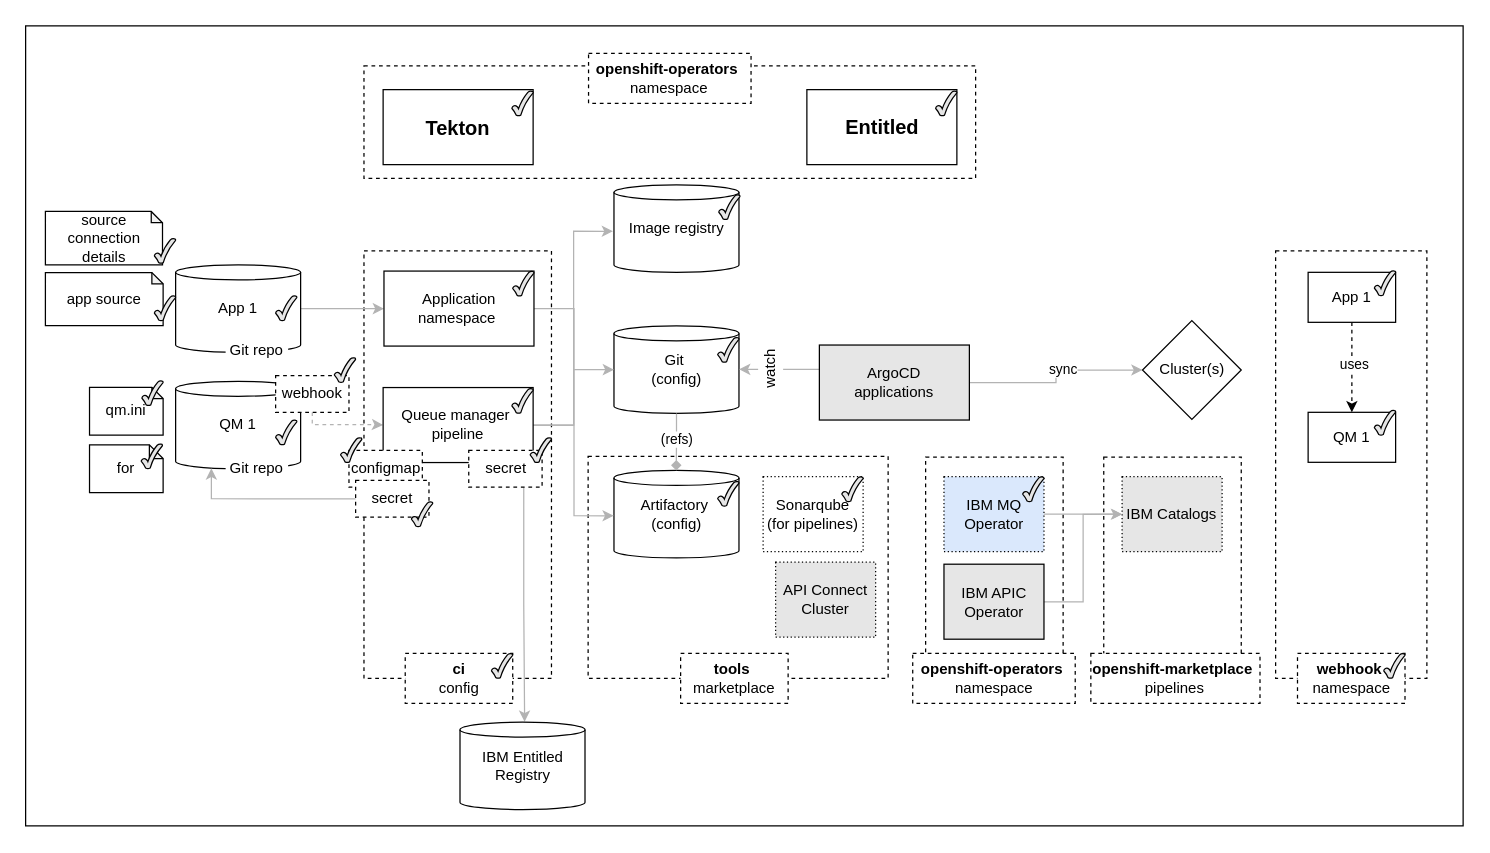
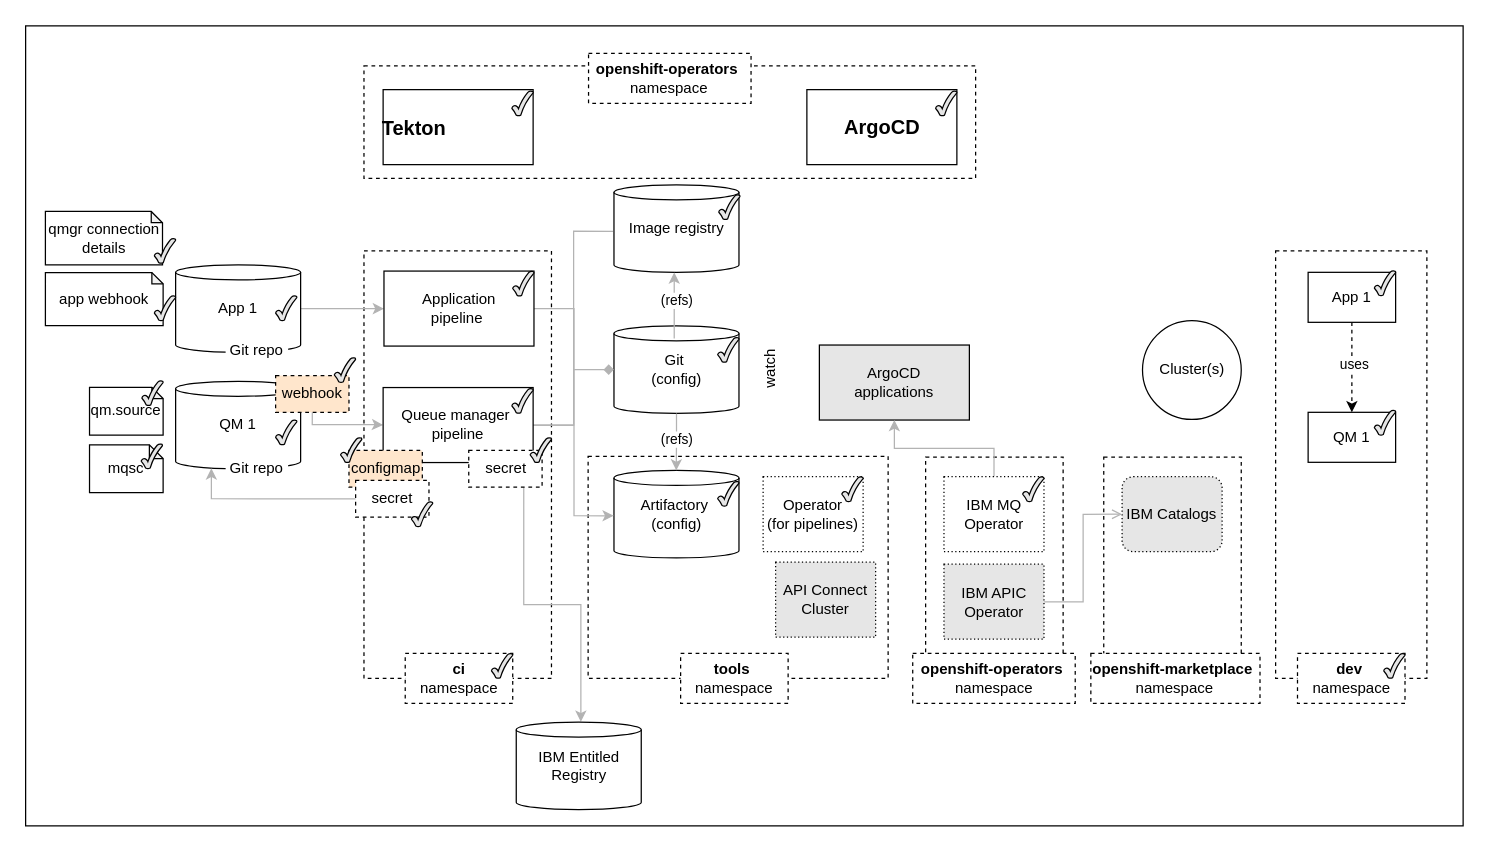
- <mxCell id="19" value="Entitled" style="text;html=1;strokeColor=none;align=center;verticalAlign=middle;whiteSpace=wrap;rounded=0;fontSize=16;fontColor=#000000;fontStyle=1;" parent="1" vertex="1"><mxGeometry x="660.75" y="91.01" width="88.5" height="20" as="geometry" /></mxCell>
+ <mxCell id="19" value="ArgoCD" style="text;html=1;strokeColor=none;align=center;verticalAlign=middle;whiteSpace=wrap;rounded=0;fontSize=16;fontColor=#000000;fontStyle=1;" parent="1" vertex="1"><mxGeometry x="660.75" y="91.01" width="88.5" height="20" as="geometry" /></mxCell>
- <mxCell id="18" value="Tekton" style="text;html=1;strokeColor=none;align=center;verticalAlign=middle;whiteSpace=wrap;rounded=0;fontSize=16;fontColor=#000000;fontStyle=1;" parent="1" vertex="1"><mxGeometry x="345.68" y="92" width="40" height="20" as="geometry" /></mxCell>
+ <mxCell id="18" value="Tekton" style="text;html=1;strokeColor=none;align=center;verticalAlign=middle;whiteSpace=wrap;rounded=0;fontSize=16;fontColor=#000000;fontStyle=1;" parent="1" vertex="1"><mxGeometry x="310.68" y="92" width="40" height="20" as="geometry" /></mxCell>
- <mxCell id="10" style="edgeStyle=orthogonalEdgeStyle;rounded=0;orthogonalLoop=1;jettySize=auto;html=1;entryX=-0.008;entryY=0.531;entryDx=0;entryDy=0;entryPerimeter=0;strokeColor=#B3B3B3;fontSize=12;fontColor=#000000;" parent="1" source="43" target="9" edge="1"><mxGeometry relative="1" as="geometry" /></mxCell>
+ <mxCell id="10" style="edgeStyle=orthogonalEdgeStyle;rounded=0;orthogonalLoop=1;jettySize=auto;html=1;entryX=-0.008;entryY=0.531;entryDx=0;entryDy=0;entryPerimeter=0;strokeColor=#B3B3B3;fontSize=12;fontColor=#000000;endArrow=none;" parent="1" source="43" target="9" edge="1"><mxGeometry relative="1" as="geometry" /></mxCell>
- <mxCell id="28" value="source connection details" style="shape=note;whiteSpace=wrap;html=1;backgroundOutline=1;darkOpacity=0.05;size=9;fillColor=#FFFFFF;" parent="1" vertex="1"><mxGeometry x="35.82" y="168.45" width="93.68" height="42.71" as="geometry" /></mxCell>
+ <mxCell id="28" value="qmgr connection details" style="shape=note;whiteSpace=wrap;html=1;backgroundOutline=1;darkOpacity=0.05;size=9;fillColor=#FFFFFF;" parent="1" vertex="1"><mxGeometry x="35.82" y="168.45" width="93.68" height="42.71" as="geometry" /></mxCell>
- <mxCell id="32" value="app source" style="shape=note;whiteSpace=wrap;html=1;backgroundOutline=1;darkOpacity=0.05;size=9;fillColor=#FFFFFF;" parent="1" vertex="1"><mxGeometry x="35.82" y="217.37" width="94.18" height="42.5" as="geometry" /></mxCell>
+ <mxCell id="32" value="app webhook" style="shape=note;whiteSpace=wrap;html=1;backgroundOutline=1;darkOpacity=0.05;size=9;fillColor=#FFFFFF;" parent="1" vertex="1"><mxGeometry x="35.82" y="217.37" width="94.18" height="42.5" as="geometry" /></mxCell>
+ <mxCell id="39" style="edgeStyle=orthogonalEdgeStyle;rounded=0;orthogonalLoop=1;jettySize=auto;html=1;startArrow=none;endArrow=classic;strokeColor=#B3B3B3;fontFamily=Helvetica;fontColor=#000000;fontSize=12;endFill=1;entryX=0.482;entryY=1.001;entryDx=0;entryDy=0;entryPerimeter=0;exitX=0.482;exitY=0.143;exitDx=0;exitDy=0;exitPerimeter=0;" parent="1" source="11" target="9" edge="1"><mxGeometry relative="1" as="geometry"><mxPoint x="550.48" y="385.66" as="targetPoint" /><mxPoint x="539" y="260" as="sourcePoint" /></mxGeometry></mxCell>
+ <mxCell id="40" value="&amp;nbsp;(refs)&amp;nbsp;" style="edgeLabel;html=1;align=center;verticalAlign=middle;resizable=0;points=[];fontFamily=Helvetica;fontColor=#000000;" parent="39" vertex="1" connectable="0"><mxGeometry x="0.659" relative="1" as="geometry"><mxPoint x="1.8" y="13.88" as="offset" /></mxGeometry></mxCell>
- <mxCell id="37" value="Application &lt;br&gt;namespace&amp;nbsp;" style="rounded=0;whiteSpace=wrap;html=1;strokeWidth=1;fontSize=12;fontColor=#000000;fillColor=none;" parent="1" vertex="1"><mxGeometry x="306.68" y="216.16" width="120" height="60" as="geometry" /></mxCell>
+ <mxCell id="37" value="Application &lt;br&gt;pipeline&amp;nbsp;" style="rounded=0;whiteSpace=wrap;html=1;strokeWidth=1;fontSize=12;fontColor=#000000;fillColor=none;" parent="1" vertex="1"><mxGeometry x="306.68" y="216.16" width="120" height="60" as="geometry" /></mxCell>
- <mxCell id="12" style="edgeStyle=orthogonalEdgeStyle;rounded=0;orthogonalLoop=1;jettySize=auto;html=1;strokeColor=#B3B3B3;fontSize=12;fontColor=#000000;" parent="1" source="43" target="11" edge="1"><mxGeometry relative="1" as="geometry" /></mxCell>
+ <mxCell id="12" style="edgeStyle=orthogonalEdgeStyle;rounded=0;orthogonalLoop=1;jettySize=auto;html=1;strokeColor=#B3B3B3;fontSize=12;fontColor=#000000;endArrow=diamond;" parent="1" source="43" target="11" edge="1"><mxGeometry relative="1" as="geometry" /></mxCell>
- <mxCell id="13" style="edgeStyle=orthogonalEdgeStyle;rounded=0;orthogonalLoop=1;jettySize=auto;html=1;strokeColor=#B3B3B3;fontSize=12;fontColor=#000000;entryX=1.001;entryY=0.497;entryDx=0;entryDy=0;entryPerimeter=0;" parent="1" source="16" target="11" edge="1"><mxGeometry relative="1" as="geometry"><mxPoint x="580" y="295" as="targetPoint" /><Array as="points"><mxPoint x="598" y="295" /></Array></mxGeometry></mxCell>
- <mxCell id="14" style="edgeStyle=orthogonalEdgeStyle;rounded=0;orthogonalLoop=1;jettySize=auto;html=1;strokeColor=#B3B3B3;" parent="1" source="16" target="17" edge="1"><mxGeometry relative="1" as="geometry" /></mxCell>
- <mxCell id="15" value="sync" style="edgeLabel;html=1;align=center;verticalAlign=middle;resizable=0;points=[];" parent="14" vertex="1" connectable="0"><mxGeometry x="0.232" y="-1" relative="1" as="geometry"><mxPoint x="-6.39" y="-2" as="offset" /></mxGeometry></mxCell>
- <mxCell id="17" value="Cluster(s)" style="rhombus;whiteSpace=wrap;html=1;aspect=fixed;strokeWidth=1;fillColor=#ffffff;fontSize=12;fontColor=#000000;" parent="1" vertex="1"><mxGeometry x="913.5" y="255.83" width="79" height="79" as="geometry" /></mxCell>
+ <mxCell id="17" value="Cluster(s)" style="ellipse;whiteSpace=wrap;html=1;aspect=fixed;strokeWidth=1;fillColor=#ffffff;fontSize=12;fontColor=#000000;" parent="1" vertex="1"><mxGeometry x="913.5" y="255.83" width="79" height="79" as="geometry" /></mxCell>
- <mxCell id="52" value="webhook" style="rounded=0;whiteSpace=wrap;html=1;dashed=1;fillColor=#FFFFFF;" parent="1" vertex="1"><mxGeometry x="220" y="299.81" width="58.68" height="29.34" as="geometry" /></mxCell>
+ <mxCell id="52" value="webhook" style="rounded=0;whiteSpace=wrap;html=1;dashed=1;fillColor=#ffe6cc;" parent="1" vertex="1"><mxGeometry x="220" y="299.81" width="58.68" height="29.34" as="geometry" /></mxCell>
- <mxCell id="31" value="qm.ini" style="shape=note;whiteSpace=wrap;html=1;backgroundOutline=1;darkOpacity=0.05;size=9;fillColor=#FFFFFF;" parent="1" vertex="1"><mxGeometry x="71.122" y="309.19" width="58.878" height="38.273" as="geometry" /></mxCell>
+ <mxCell id="31" value="qm.source" style="shape=note;whiteSpace=wrap;html=1;backgroundOutline=1;darkOpacity=0.05;size=9;fillColor=#FFFFFF;" parent="1" vertex="1"><mxGeometry x="71.122" y="309.19" width="58.878" height="38.273" as="geometry" /></mxCell>
- <mxCell id="24" style="edgeStyle=orthogonalEdgeStyle;rounded=0;orthogonalLoop=1;jettySize=auto;html=1;entryX=0;entryY=0.5;entryDx=0;entryDy=0;fillColor=#f5f5f5;strokeColor=#B3B3B3;exitX=0.5;exitY=1;exitDx=0;exitDy=0;dashed=1;" parent="1" source="52" target="43" edge="1"><mxGeometry relative="1" as="geometry"><Array as="points"><mxPoint x="249" y="339" /><mxPoint x="299" y="339" /></Array></mxGeometry></mxCell>
+ <mxCell id="24" style="edgeStyle=orthogonalEdgeStyle;rounded=0;orthogonalLoop=1;jettySize=auto;html=1;entryX=0;entryY=0.5;entryDx=0;entryDy=0;fillColor=#f5f5f5;strokeColor=#B3B3B3;exitX=0.5;exitY=1;exitDx=0;exitDy=0;" parent="1" source="52" target="43" edge="1"><mxGeometry relative="1" as="geometry"><Array as="points"><mxPoint x="249" y="339" /><mxPoint x="299" y="339" /></Array></mxGeometry></mxCell>
- <mxCell id="22" style="edgeStyle=orthogonalEdgeStyle;rounded=0;orthogonalLoop=1;jettySize=auto;html=1;startArrow=none;endArrow=diamond;strokeColor=#B3B3B3;fontFamily=Helvetica;fontColor=#000000;fontSize=12;endFill=1;entryX=0.498;entryY=0;entryDx=0;entryDy=0;entryPerimeter=0;" parent="1" source="11" target="20" edge="1"><mxGeometry relative="1" as="geometry"><mxPoint x="540.68" y="365.66" as="targetPoint" /></mxGeometry></mxCell>
+ <mxCell id="22" style="edgeStyle=orthogonalEdgeStyle;rounded=0;orthogonalLoop=1;jettySize=auto;html=1;startArrow=none;endArrow=classic;strokeColor=#B3B3B3;fontFamily=Helvetica;fontColor=#000000;fontSize=12;endFill=1;entryX=0.498;entryY=0;entryDx=0;entryDy=0;entryPerimeter=0;" parent="1" source="11" target="20" edge="1"><mxGeometry relative="1" as="geometry"><mxPoint x="540.68" y="365.66" as="targetPoint" /></mxGeometry></mxCell>
- <mxCell id="30" value="for" style="shape=note;whiteSpace=wrap;html=1;backgroundOutline=1;darkOpacity=0.05;size=11;fillColor=#FFFFFF;" parent="1" vertex="1"><mxGeometry x="71.12" y="355.19" width="58.878" height="38.273" as="geometry" /></mxCell>
+ <mxCell id="30" value="mqsc" style="shape=note;whiteSpace=wrap;html=1;backgroundOutline=1;darkOpacity=0.05;size=11;fillColor=#FFFFFF;" parent="1" vertex="1"><mxGeometry x="71.12" y="355.19" width="58.878" height="38.273" as="geometry" /></mxCell>
- <mxCell id="53" value="configmap" style="rounded=0;whiteSpace=wrap;html=1;dashed=1;fillColor=#FFFFFF;" parent="1" vertex="1"><mxGeometry x="278.68" y="359.66" width="58.68" height="29.34" as="geometry" /></mxCell>
+ <mxCell id="53" value="configmap" style="rounded=0;whiteSpace=wrap;html=1;dashed=1;fillColor=#ffe6cc;" parent="1" vertex="1"><mxGeometry x="278.68" y="359.66" width="58.68" height="29.34" as="geometry" /></mxCell>
- <mxCell id="42" value="Sonarqube&lt;br&gt;(for pipelines)" style="rounded=0;whiteSpace=wrap;html=1;strokeWidth=1;fontSize=12;fontColor=#000000;dashed=1;dashPattern=1 2;fillColor=none;" parent="1" vertex="1"><mxGeometry x="610" y="380.66" width="80" height="60" as="geometry" /></mxCell>
+ <mxCell id="42" value="Operator&lt;br&gt;(for pipelines)" style="rounded=0;whiteSpace=wrap;html=1;strokeWidth=1;fontSize=12;fontColor=#000000;dashed=1;dashPattern=1 2;fillColor=none;" parent="1" vertex="1"><mxGeometry x="610" y="380.66" width="80" height="60" as="geometry" /></mxCell>
- <mxCell id="58" value="IBM MQ&lt;br&gt;Operator" style="rounded=0;whiteSpace=wrap;html=1;strokeWidth=1;fontSize=12;fontColor=#000000;dashed=1;dashPattern=1 2;fillColor=#dae8fc;" parent="1" vertex="1"><mxGeometry x="754.68" y="380.66" width="80" height="60" as="geometry" /></mxCell>
+ <mxCell id="58" value="IBM MQ&lt;br&gt;Operator" style="rounded=0;whiteSpace=wrap;html=1;strokeWidth=1;fontSize=12;fontColor=#000000;dashed=1;dashPattern=1 2;fillColor=#FFFFFF;" parent="1" vertex="1"><mxGeometry x="754.68" y="380.66" width="80" height="60" as="geometry" /></mxCell>
- <mxCell id="57" style="edgeStyle=orthogonalEdgeStyle;rounded=0;orthogonalLoop=1;jettySize=auto;html=1;entryX=0;entryY=0.5;entryDx=0;entryDy=0;strokeColor=#B3B3B3;" parent="1" source="58" target="66" edge="1"><mxGeometry relative="1" as="geometry" /></mxCell>
+ <mxCell id="57" style="edgeStyle=orthogonalEdgeStyle;rounded=0;orthogonalLoop=1;jettySize=auto;html=1;strokeColor=#B3B3B3;" parent="1" source="58" target="16" edge="1"><mxGeometry relative="1" as="geometry" /></mxCell>
- <mxCell id="66" value="IBM Catalogs" style="rounded=0;whiteSpace=wrap;html=1;strokeWidth=1;fontSize=12;fontColor=#000000;dashed=1;dashPattern=1 2;fillColor=#E6E6E6;" parent="1" vertex="1"><mxGeometry x="897.18" y="380.66" width="80" height="60" as="geometry" /></mxCell>
+ <mxCell id="66" value="IBM Catalogs" style="whiteSpace=wrap;html=1;strokeWidth=1;fontSize=12;fontColor=#000000;dashed=1;dashPattern=1 2;fillColor=#E6E6E6;rounded=1;" parent="1" vertex="1"><mxGeometry x="897.18" y="380.66" width="80" height="60" as="geometry" /></mxCell>
- <mxCell id="76" value="IBM APIC&lt;br&gt;Operator" style="rounded=0;whiteSpace=wrap;html=1;strokeWidth=1;fontSize=12;fontColor=#000000;dashed=0;dashPattern=1 2;fillColor=#E6E6E6;" vertex="1" parent="1"><mxGeometry x="754.68" y="450.66" width="80" height="60" as="geometry" /></mxCell>
+ <mxCell id="76" value="IBM APIC&lt;br&gt;Operator" style="rounded=0;whiteSpace=wrap;html=1;strokeWidth=1;fontSize=12;fontColor=#000000;dashed=1;dashPattern=1 2;fillColor=#E6E6E6;" vertex="1" parent="1"><mxGeometry x="754.68" y="450.66" width="80" height="60" as="geometry" /></mxCell>
- <mxCell id="84" value="&lt;b&gt;ci&lt;/b&gt; &lt;br&gt;config" style="text;html=1;align=center;verticalAlign=middle;whiteSpace=wrap;rounded=0;dashed=1;labelBackgroundColor=none;strokeColor=#000000;fillColor=#ffffff;" parent="83" vertex="1"><mxGeometry y="2.274e-13" width="86" height="40" as="geometry" /></mxCell>
+ <mxCell id="84" value="&lt;b&gt;ci&lt;/b&gt; &lt;br&gt;namespace" style="text;html=1;align=center;verticalAlign=middle;whiteSpace=wrap;rounded=0;dashed=1;labelBackgroundColor=none;strokeColor=#000000;fillColor=#ffffff;" parent="83" vertex="1"><mxGeometry y="2.274e-13" width="86" height="40" as="geometry" /></mxCell>
- <mxCell id="41" value="&lt;b&gt;tools&lt;/b&gt;&amp;nbsp;&lt;br&gt;marketplace" style="text;html=1;align=center;verticalAlign=middle;whiteSpace=wrap;rounded=0;dashed=1;labelBackgroundColor=none;strokeColor=#000000;fillColor=#ffffff;" parent="1" vertex="1"><mxGeometry x="544" y="522" width="86" height="40" as="geometry" /></mxCell>
+ <mxCell id="41" value="&lt;b&gt;tools&lt;/b&gt;&amp;nbsp;&lt;br&gt;namespace" style="text;html=1;align=center;verticalAlign=middle;whiteSpace=wrap;rounded=0;dashed=1;labelBackgroundColor=none;strokeColor=#000000;fillColor=#ffffff;" parent="1" vertex="1"><mxGeometry x="544" y="522" width="86" height="40" as="geometry" /></mxCell>
- <mxCell id="65" value="&lt;b&gt;openshift-marketplace&lt;/b&gt;&amp;nbsp;&lt;br&gt;pipelines" style="text;html=1;align=center;verticalAlign=middle;whiteSpace=wrap;rounded=0;dashed=1;labelBackgroundColor=none;strokeColor=#000000;fillColor=#ffffff;" parent="1" vertex="1"><mxGeometry x="872.18" y="522" width="135.32" height="40" as="geometry" /></mxCell>
+ <mxCell id="65" value="&lt;b&gt;openshift-marketplace&lt;/b&gt;&amp;nbsp;&lt;br&gt;namespace" style="text;html=1;align=center;verticalAlign=middle;whiteSpace=wrap;rounded=0;dashed=1;labelBackgroundColor=none;strokeColor=#000000;fillColor=#ffffff;" parent="1" vertex="1"><mxGeometry x="872.18" y="522" width="135.32" height="40" as="geometry" /></mxCell>
- <mxCell id="87" value="&lt;b&gt;webhook&lt;/b&gt;&amp;nbsp;&lt;br&gt;namespace" style="text;html=1;align=center;verticalAlign=middle;whiteSpace=wrap;rounded=0;dashed=1;labelBackgroundColor=none;strokeColor=#000000;fillColor=#ffffff;" parent="86" vertex="1"><mxGeometry y="2.274e-13" width="86" height="40" as="geometry" /></mxCell>
+ <mxCell id="87" value="&lt;b&gt;dev&lt;/b&gt;&amp;nbsp;&lt;br&gt;namespace" style="text;html=1;align=center;verticalAlign=middle;whiteSpace=wrap;rounded=0;dashed=1;labelBackgroundColor=none;strokeColor=#000000;fillColor=#ffffff;" parent="86" vertex="1"><mxGeometry y="2.274e-13" width="86" height="40" as="geometry" /></mxCell>
- <mxCell id="61" value="IBM Entitled Registry" style="shape=cylinder2;whiteSpace=wrap;html=1;boundedLbl=1;backgroundOutline=1;size=6.0;strokeWidth=1;fontSize=12;fontColor=#000000;fillColor=#FFFFFF;" parent="1" vertex="1"><mxGeometry x="367.5" y="577" width="100" height="70" as="geometry" /></mxCell>
+ <mxCell id="61" value="IBM Entitled Registry" style="shape=cylinder2;whiteSpace=wrap;html=1;boundedLbl=1;backgroundOutline=1;size=6.0;strokeWidth=1;fontSize=12;fontColor=#000000;fillColor=#FFFFFF;" parent="1" vertex="1"><mxGeometry x="412.5" y="577" width="100" height="70" as="geometry" /></mxCell>
